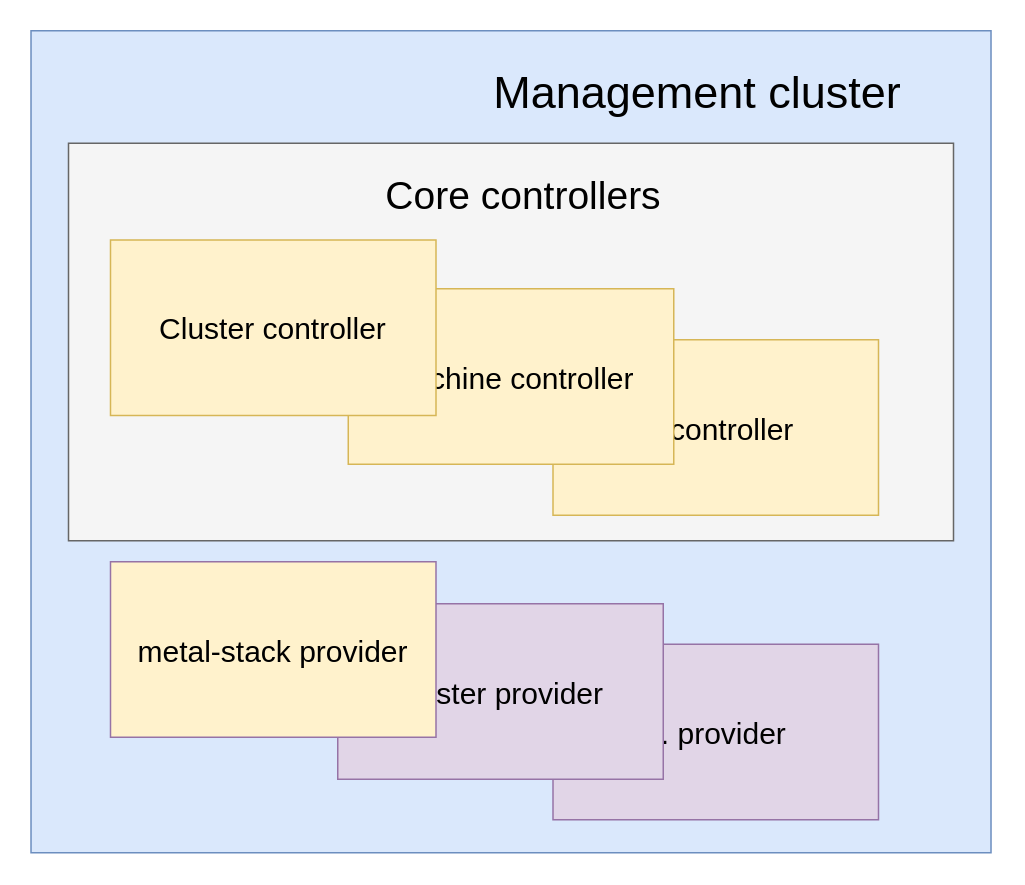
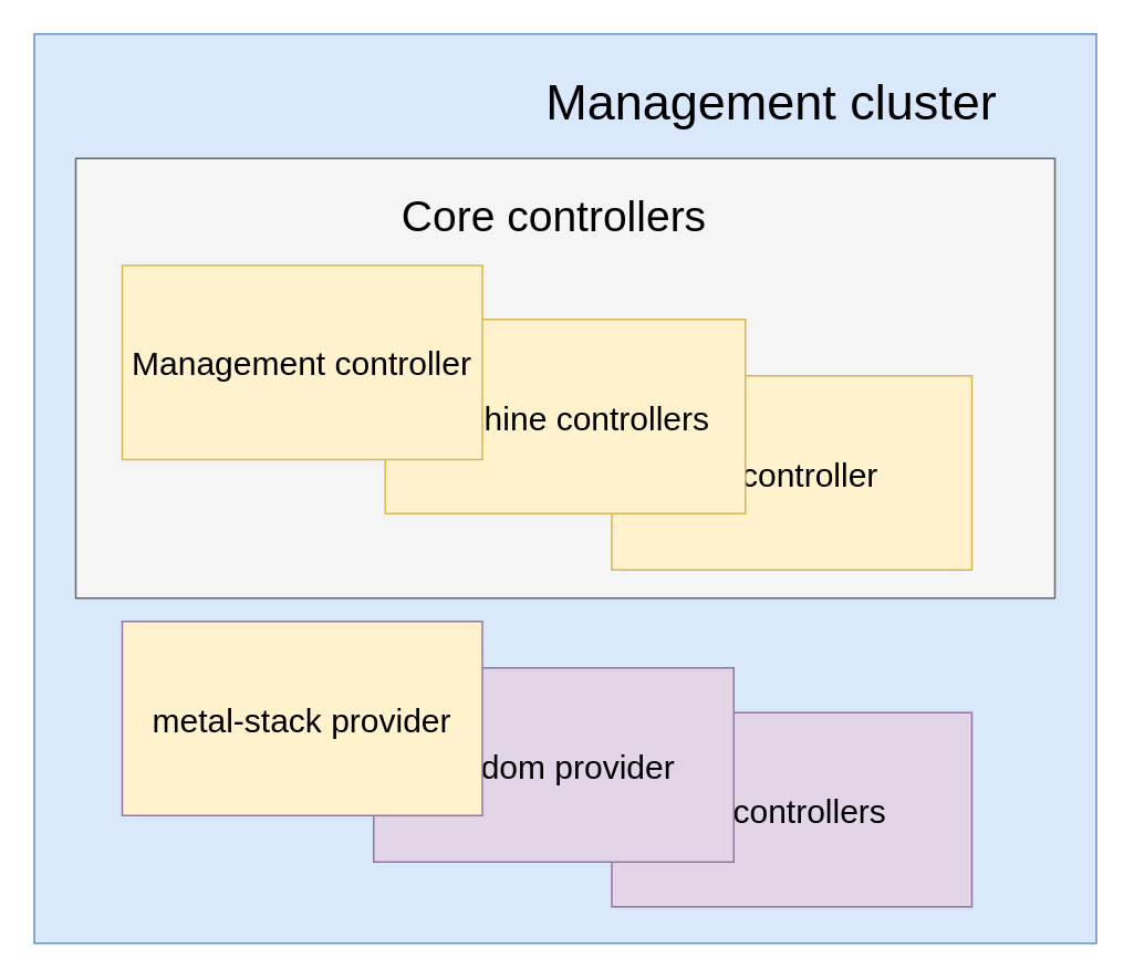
- <mxCell id="5" value="&lt;font style=&quot;font-size: 26px&quot;&gt;Core controllers&lt;/font&gt;" style="text;html=1;strokeColor=none;fillColor=none;align=center;verticalAlign=middle;whiteSpace=wrap;rounded=0;" parent="1" vertex="1"><mxGeometry x="228.75" y="111" width="238.5" height="37" as="geometry" /></mxCell>
+ <mxCell id="5" value="&lt;font style=&quot;font-size: 26px&quot;&gt;Core controllers&lt;/font&gt;" style="text;html=1;strokeColor=none;fillColor=none;align=center;verticalAlign=middle;whiteSpace=wrap;rounded=0;" parent="1" vertex="1"><mxGeometry x="213.75" y="111" width="238.5" height="37" as="geometry" /></mxCell>
- <mxCell id="8" value="&lt;font style=&quot;font-size: 20px&quot;&gt;Cluster controller&lt;/font&gt;" style="rounded=0;whiteSpace=wrap;html=1;fillColor=#fff2cc;strokeColor=#d6b656;" parent="1" vertex="1"><mxGeometry x="73" y="159.5" width="217" height="117" as="geometry" /></mxCell>
+ <mxCell id="8" value="&lt;font style=&quot;font-size: 20px&quot;&gt;Management controller&lt;/font&gt;" style="rounded=0;whiteSpace=wrap;html=1;fillColor=#fff2cc;strokeColor=#d6b656;" parent="1" vertex="1"><mxGeometry x="73" y="159.5" width="217" height="117" as="geometry" /></mxCell>
- <mxCell id="7" value="&lt;font style=&quot;font-size: 20px&quot;&gt;Machine controller&lt;/font&gt;" style="rounded=0;whiteSpace=wrap;html=1;fillColor=#fff2cc;strokeColor=#d6b656;" parent="1" vertex="1"><mxGeometry x="231.51" y="192" width="217" height="117" as="geometry" /></mxCell>
+ <mxCell id="7" value="&lt;font style=&quot;font-size: 20px&quot;&gt;Machine controllers&lt;/font&gt;" style="rounded=0;whiteSpace=wrap;html=1;fillColor=#fff2cc;strokeColor=#d6b656;" parent="1" vertex="1"><mxGeometry x="231.51" y="192" width="217" height="117" as="geometry" /></mxCell>
- <mxCell id="10" value="&lt;font style=&quot;font-size: 20px&quot;&gt;cluster provider&lt;/font&gt;" style="rounded=0;whiteSpace=wrap;html=1;fillColor=#e1d5e7;strokeColor=#9673a6;" parent="1" vertex="1"><mxGeometry x="224.5" y="402" width="217" height="117" as="geometry" /></mxCell>
+ <mxCell id="10" value="&lt;font style=&quot;font-size: 20px&quot;&gt;random provider&lt;/font&gt;" style="rounded=0;whiteSpace=wrap;html=1;fillColor=#e1d5e7;strokeColor=#9673a6;" parent="1" vertex="1"><mxGeometry x="224.5" y="402" width="217" height="117" as="geometry" /></mxCell>
- <mxCell id="9" value="&lt;font style=&quot;font-size: 20px&quot;&gt;... provider&lt;/font&gt;" style="rounded=0;whiteSpace=wrap;html=1;fillColor=#e1d5e7;strokeColor=#9673a6;" parent="1" vertex="1"><mxGeometry x="368" y="429" width="217" height="117" as="geometry" /></mxCell>
+ <mxCell id="9" value="&lt;font style=&quot;font-size: 20px&quot;&gt;... controllers&lt;/font&gt;" style="rounded=0;whiteSpace=wrap;html=1;fillColor=#e1d5e7;strokeColor=#9673a6;" parent="1" vertex="1"><mxGeometry x="368" y="429" width="217" height="117" as="geometry" /></mxCell>
